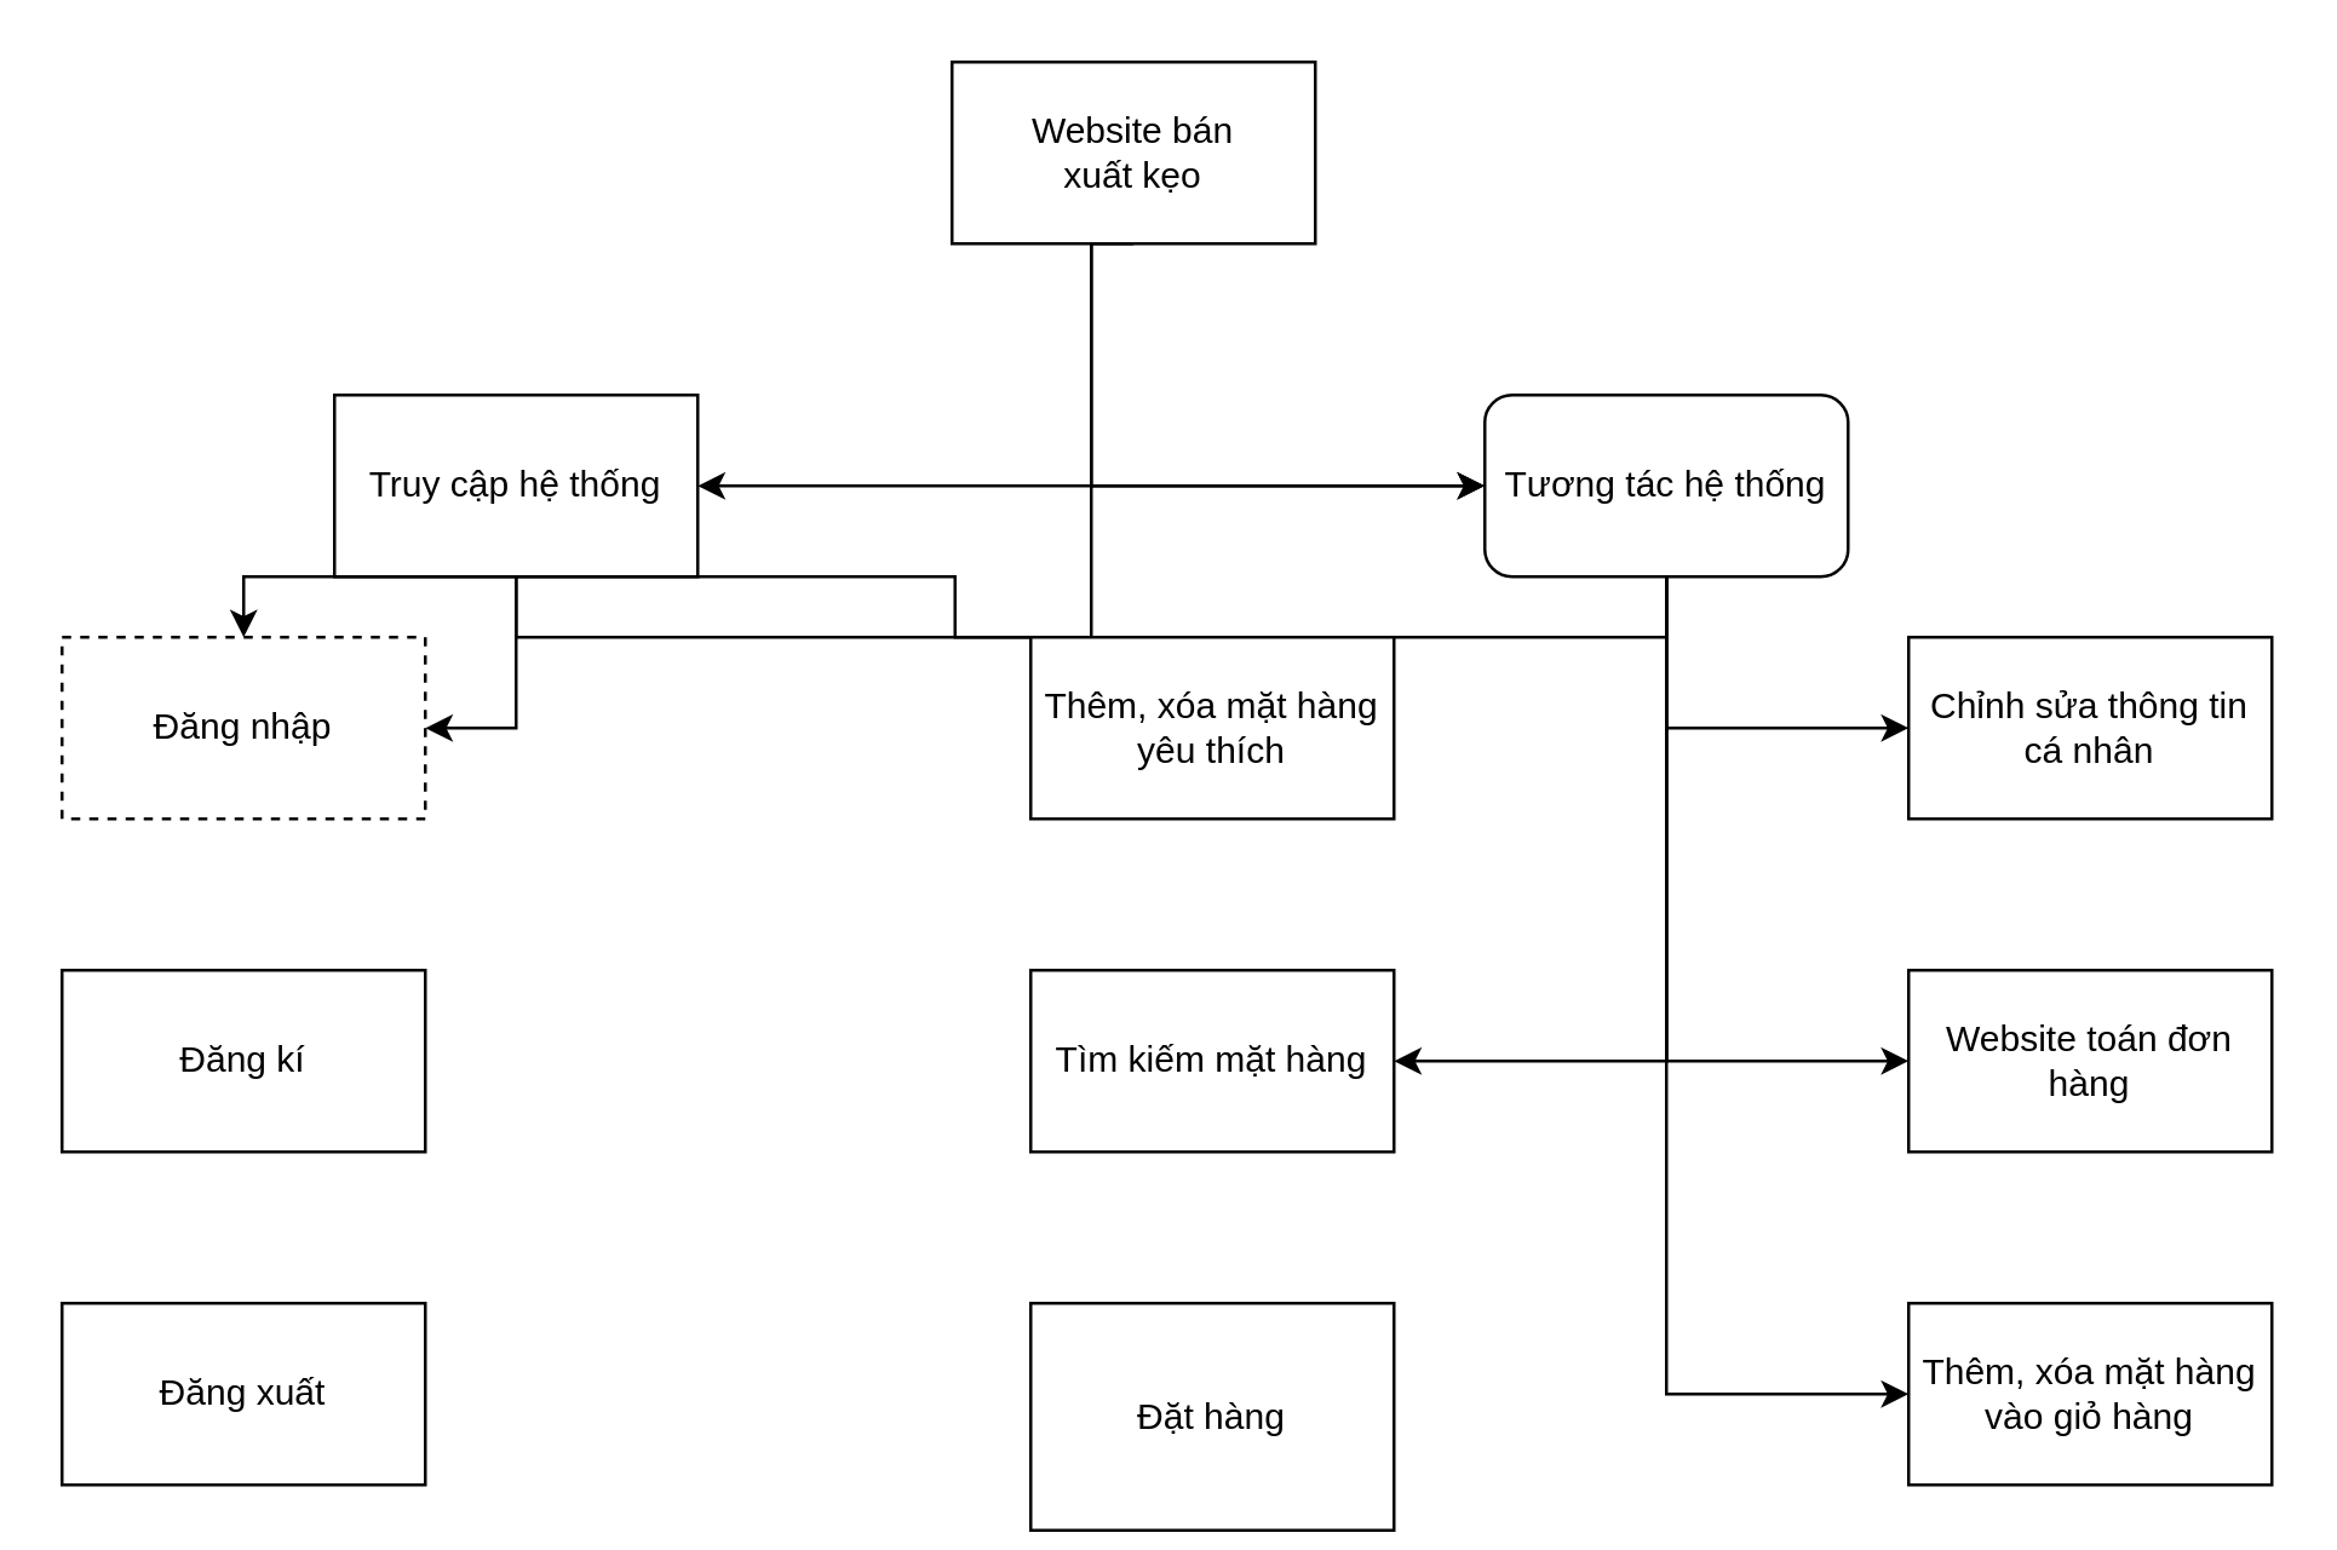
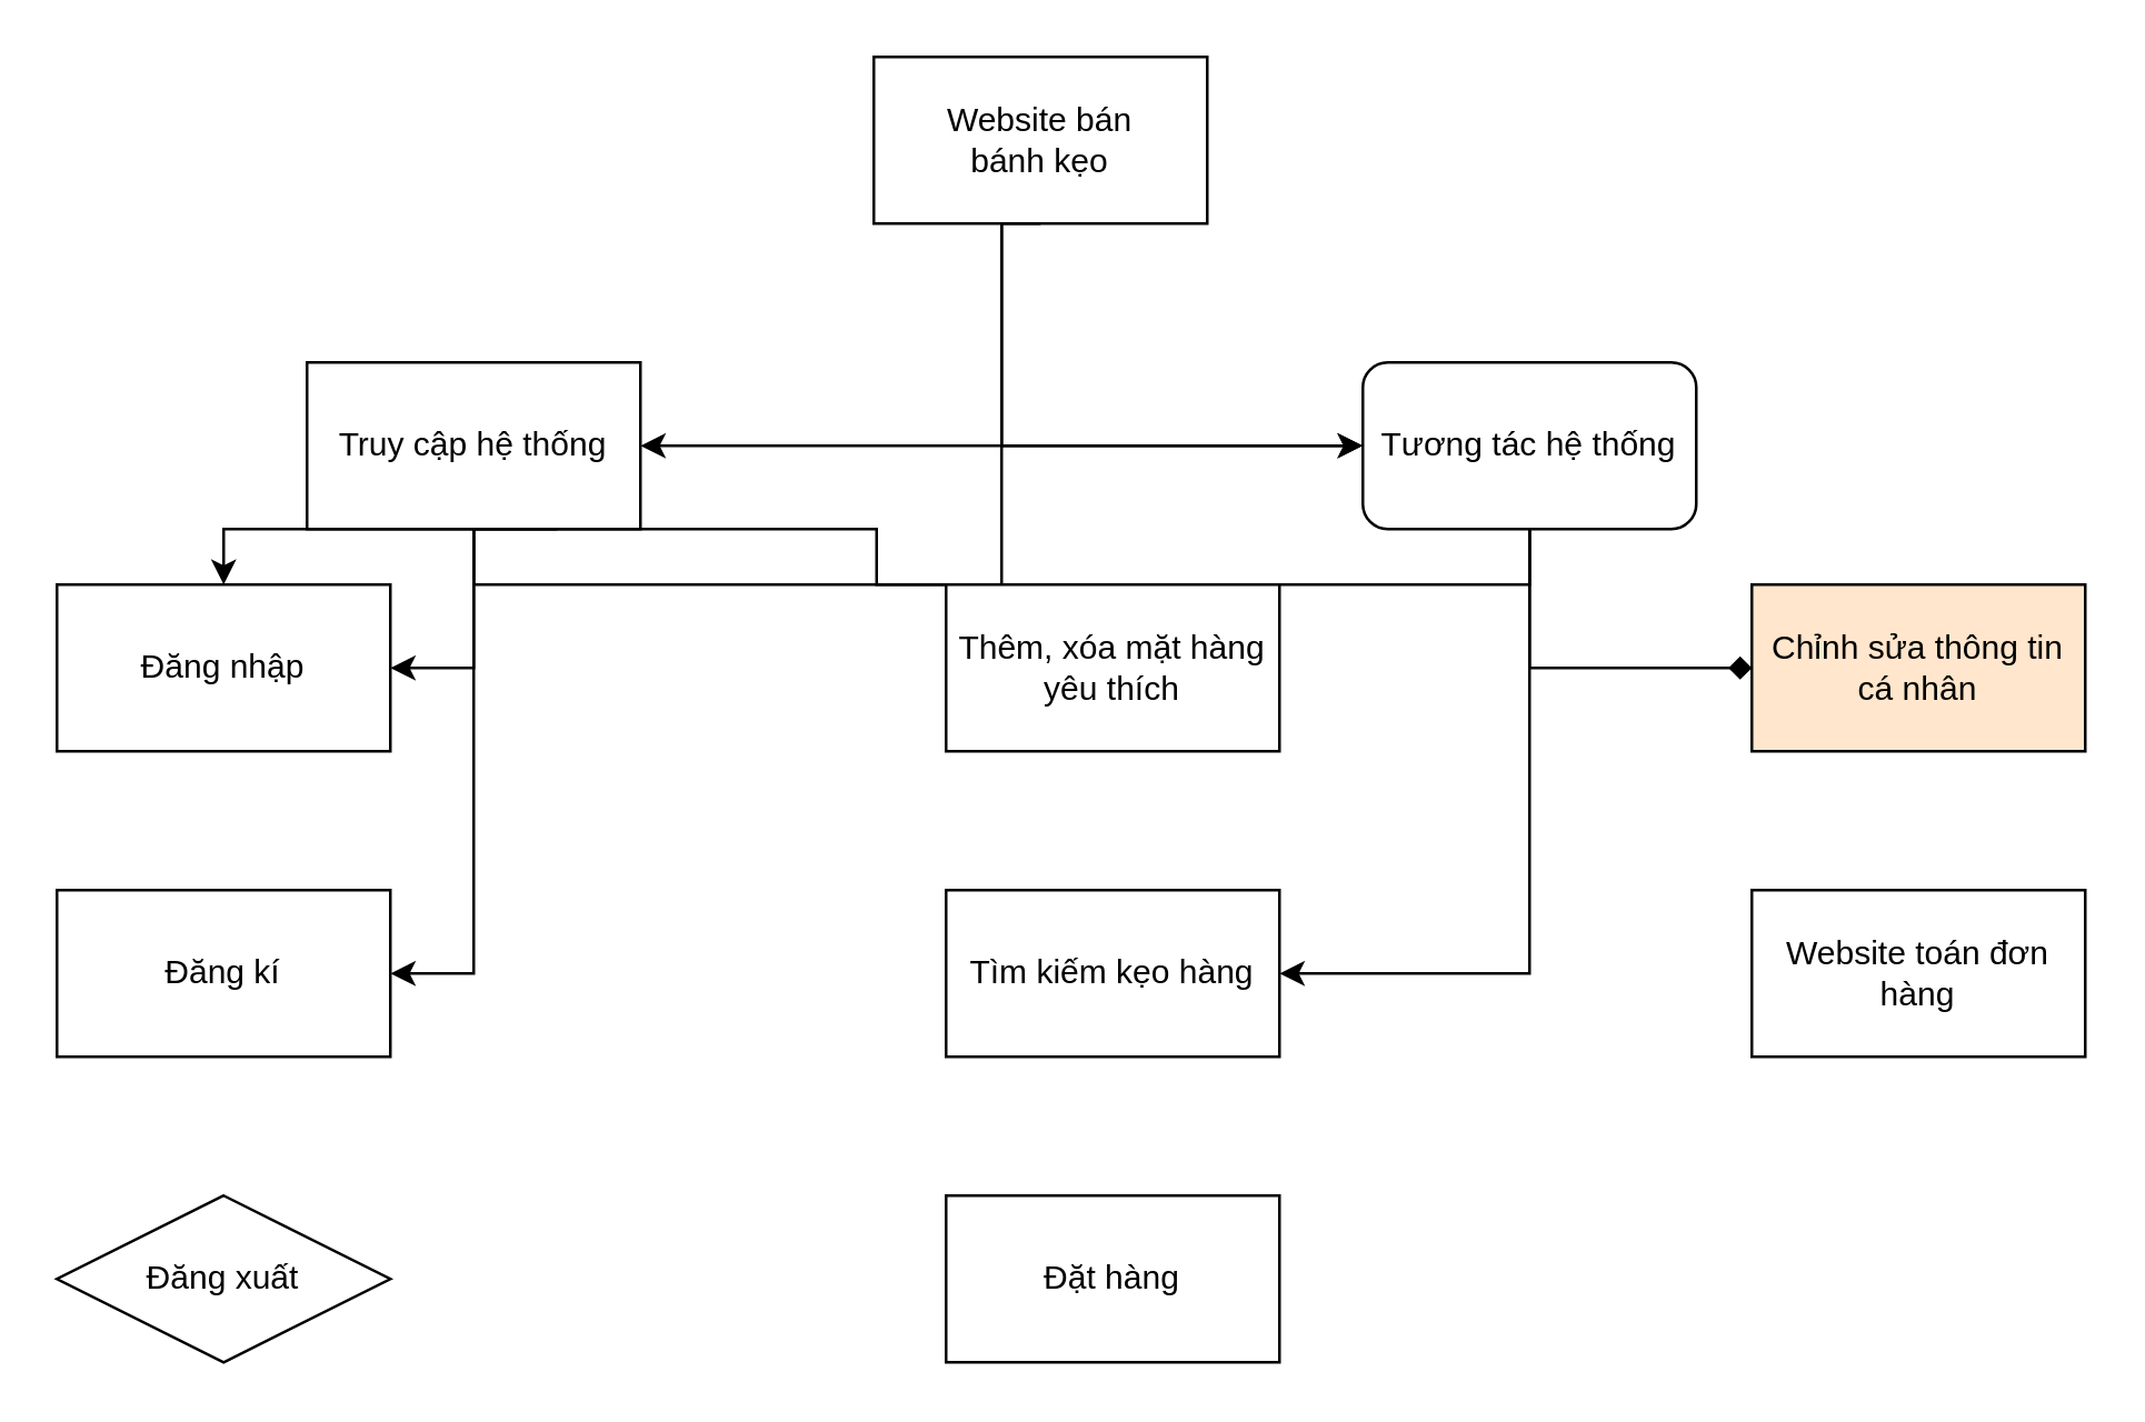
- <mxCell id="4" value="Website bán&lt;br&gt;xuất kẹo" style="rounded=0;whiteSpace=wrap;html=1;" vertex="1" parent="1"><mxGeometry x="314" y="20" width="120" height="60" as="geometry" /></mxCell>
+ <mxCell id="4" value="Website bán&lt;br&gt;bánh kẹo" style="rounded=0;whiteSpace=wrap;html=1;" vertex="1" parent="1"><mxGeometry x="314" y="20" width="120" height="60" as="geometry" /></mxCell>
- <mxCell id="15" value="Đăng nhập" style="rounded=0;whiteSpace=wrap;html=1;dashed=1;" vertex="1" parent="1"><mxGeometry x="20" y="210" width="120" height="60" as="geometry" /></mxCell>
+ <mxCell id="15" value="Đăng nhập" style="rounded=0;whiteSpace=wrap;html=1;" vertex="1" parent="1"><mxGeometry x="20" y="210" width="120" height="60" as="geometry" /></mxCell>
- <mxCell id="11" style="edgeStyle=orthogonalEdgeStyle;rounded=0;orthogonalLoop=1;jettySize=auto;html=1;entryX=0;entryY=0.5;entryDx=0;entryDy=0;" edge="1" parent="1" source="14" target="22"><mxGeometry relative="1" as="geometry"><mxPoint x="560" y="250" as="targetPoint" /><Array as="points"><mxPoint x="550" y="240" /></Array></mxGeometry></mxCell>
+ <mxCell id="11" style="edgeStyle=orthogonalEdgeStyle;rounded=0;orthogonalLoop=1;jettySize=auto;html=1;entryX=0;entryY=0.5;entryDx=0;entryDy=0;endArrow=diamond;" edge="1" parent="1" source="14" target="22"><mxGeometry relative="1" as="geometry"><mxPoint x="560" y="250" as="targetPoint" /><Array as="points"><mxPoint x="550" y="240" /></Array></mxGeometry></mxCell>
- <mxCell id="22" value="Chỉnh sửa thông tin&lt;br&gt;cá nhân" style="rounded=0;whiteSpace=wrap;html=1;" vertex="1" parent="1"><mxGeometry x="630" y="210" width="120" height="60" as="geometry" /></mxCell>
+ <mxCell id="22" value="Chỉnh sửa thông tin&lt;br&gt;cá nhân" style="rounded=0;whiteSpace=wrap;html=1;fillColor=#ffe6cc;" vertex="1" parent="1"><mxGeometry x="630" y="210" width="120" height="60" as="geometry" /></mxCell>
+ <mxCell id="6" style="edgeStyle=orthogonalEdgeStyle;rounded=0;orthogonalLoop=1;jettySize=auto;html=1;exitX=0.75;exitY=1;exitDx=0;exitDy=0;entryX=1;entryY=0.5;entryDx=0;entryDy=0;" edge="1" parent="1" source="8" target="16"><mxGeometry relative="1" as="geometry"><Array as="points"><mxPoint x="170" y="190" /><mxPoint x="170" y="350" /></Array></mxGeometry></mxCell>
- <mxCell id="19" value="Tìm kiếm mặt hàng" style="rounded=0;whiteSpace=wrap;html=1;" vertex="1" parent="1"><mxGeometry x="340" y="320" width="120" height="60" as="geometry" /></mxCell>
+ <mxCell id="19" value="Tìm kiếm kẹo hàng" style="rounded=0;whiteSpace=wrap;html=1;" vertex="1" parent="1"><mxGeometry x="340" y="320" width="120" height="60" as="geometry" /></mxCell>
- <mxCell id="13" style="edgeStyle=orthogonalEdgeStyle;rounded=0;orthogonalLoop=1;jettySize=auto;html=1;entryX=0;entryY=0.5;entryDx=0;entryDy=0;" edge="1" parent="1" source="14" target="23"><mxGeometry relative="1" as="geometry"><Array as="points"><mxPoint x="550" y="350" /></Array></mxGeometry></mxCell>
- <mxCell id="10" style="edgeStyle=orthogonalEdgeStyle;rounded=0;orthogonalLoop=1;jettySize=auto;html=1;entryX=0;entryY=0.5;entryDx=0;entryDy=0;" edge="1" parent="1" source="14" target="21"><mxGeometry relative="1" as="geometry"><Array as="points"><mxPoint x="550" y="460" /></Array></mxGeometry></mxCell>
- <mxCell id="17" value="Đăng xuất" style="rounded=0;whiteSpace=wrap;html=1;" vertex="1" parent="1"><mxGeometry x="20" y="430" width="120" height="60" as="geometry" /></mxCell>
+ <mxCell id="17" value="Đăng xuất" style="rhombus;whiteSpace=wrap;html=1;" vertex="1" parent="1"><mxGeometry x="20" y="430" width="120" height="60" as="geometry" /></mxCell>
- <mxCell id="21" value="Thêm, xóa mặt hàng&lt;br&gt;vào giỏ hàng" style="rounded=0;whiteSpace=wrap;html=1;" vertex="1" parent="1"><mxGeometry x="630" y="430" width="120" height="60" as="geometry" /></mxCell>
- <mxCell id="20" value="Đặt hàng" style="rounded=0;whiteSpace=wrap;html=1;" vertex="1" parent="1"><mxGeometry x="340" y="430" width="120" height="75" as="geometry" /></mxCell>
+ <mxCell id="20" value="Đặt hàng" style="rounded=0;whiteSpace=wrap;html=1;" vertex="1" parent="1"><mxGeometry x="340" y="430" width="120" height="60" as="geometry" /></mxCell>
